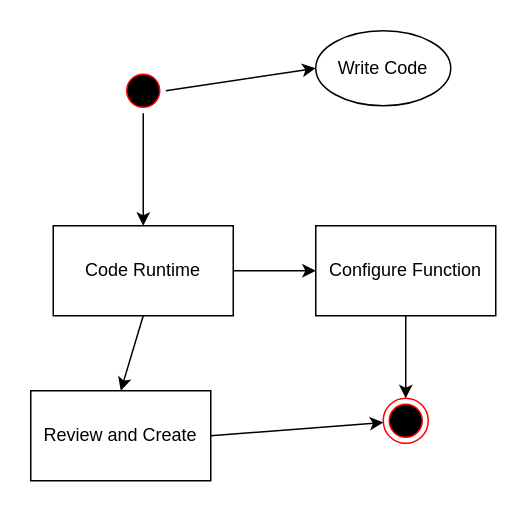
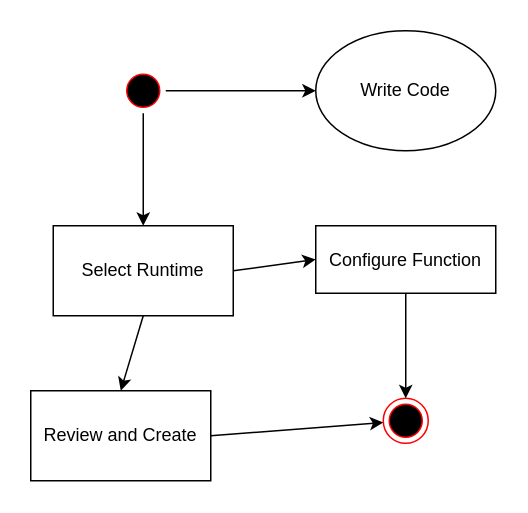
- <mxCell id="3" value="Write Code" style="ellipse;whiteSpace=wrap;html=1;" vertex="1" parent="1"><mxGeometry x="210" y="20" width="90" height="50" as="geometry" /></mxCell>
+ <mxCell id="3" value="Write Code" style="ellipse;whiteSpace=wrap;html=1;" vertex="1" parent="1"><mxGeometry x="210" y="20" width="120" height="80" as="geometry" /></mxCell>
- <mxCell id="4" value="Code Runtime" style="rounded=0;whiteSpace=wrap;html=1;" vertex="1" parent="1"><mxGeometry x="35" y="150" width="120" height="60" as="geometry" /></mxCell>
+ <mxCell id="4" value="Select Runtime" style="rounded=0;whiteSpace=wrap;html=1;" vertex="1" parent="1"><mxGeometry x="35" y="150" width="120" height="60" as="geometry" /></mxCell>
- <mxCell id="5" value="Configure Function" style="rounded=0;whiteSpace=wrap;html=1;" vertex="1" parent="1"><mxGeometry x="210" y="150" width="120" height="60" as="geometry" /></mxCell>
+ <mxCell id="5" value="Configure Function" style="rounded=0;whiteSpace=wrap;html=1;" vertex="1" parent="1"><mxGeometry x="210" y="150" width="120" height="45" as="geometry" /></mxCell>
